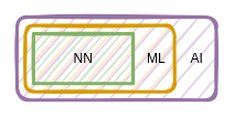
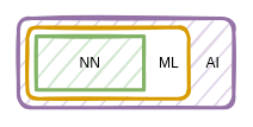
- <mxCell id="3" value="ML&amp;nbsp;&amp;nbsp;" style="rounded=1;whiteSpace=wrap;html=1;align=right;sketch=1;fillColor=#ffe6cc;strokeColor=#d79b00;fontSize=16;strokeWidth=4;" vertex="1" parent="1"><mxGeometry x="30" y="30" width="180" height="80" as="geometry" /></mxCell>
+ <mxCell id="3" value="ML&amp;nbsp;&amp;nbsp;" style="rounded=1;whiteSpace=wrap;html=1;align=right;sketch=1;fillColor=#ffffff;strokeColor=#d79b00;fontSize=16;strokeWidth=4;" vertex="1" parent="1"><mxGeometry x="30" y="30" width="180" height="80" as="geometry" /></mxCell>
